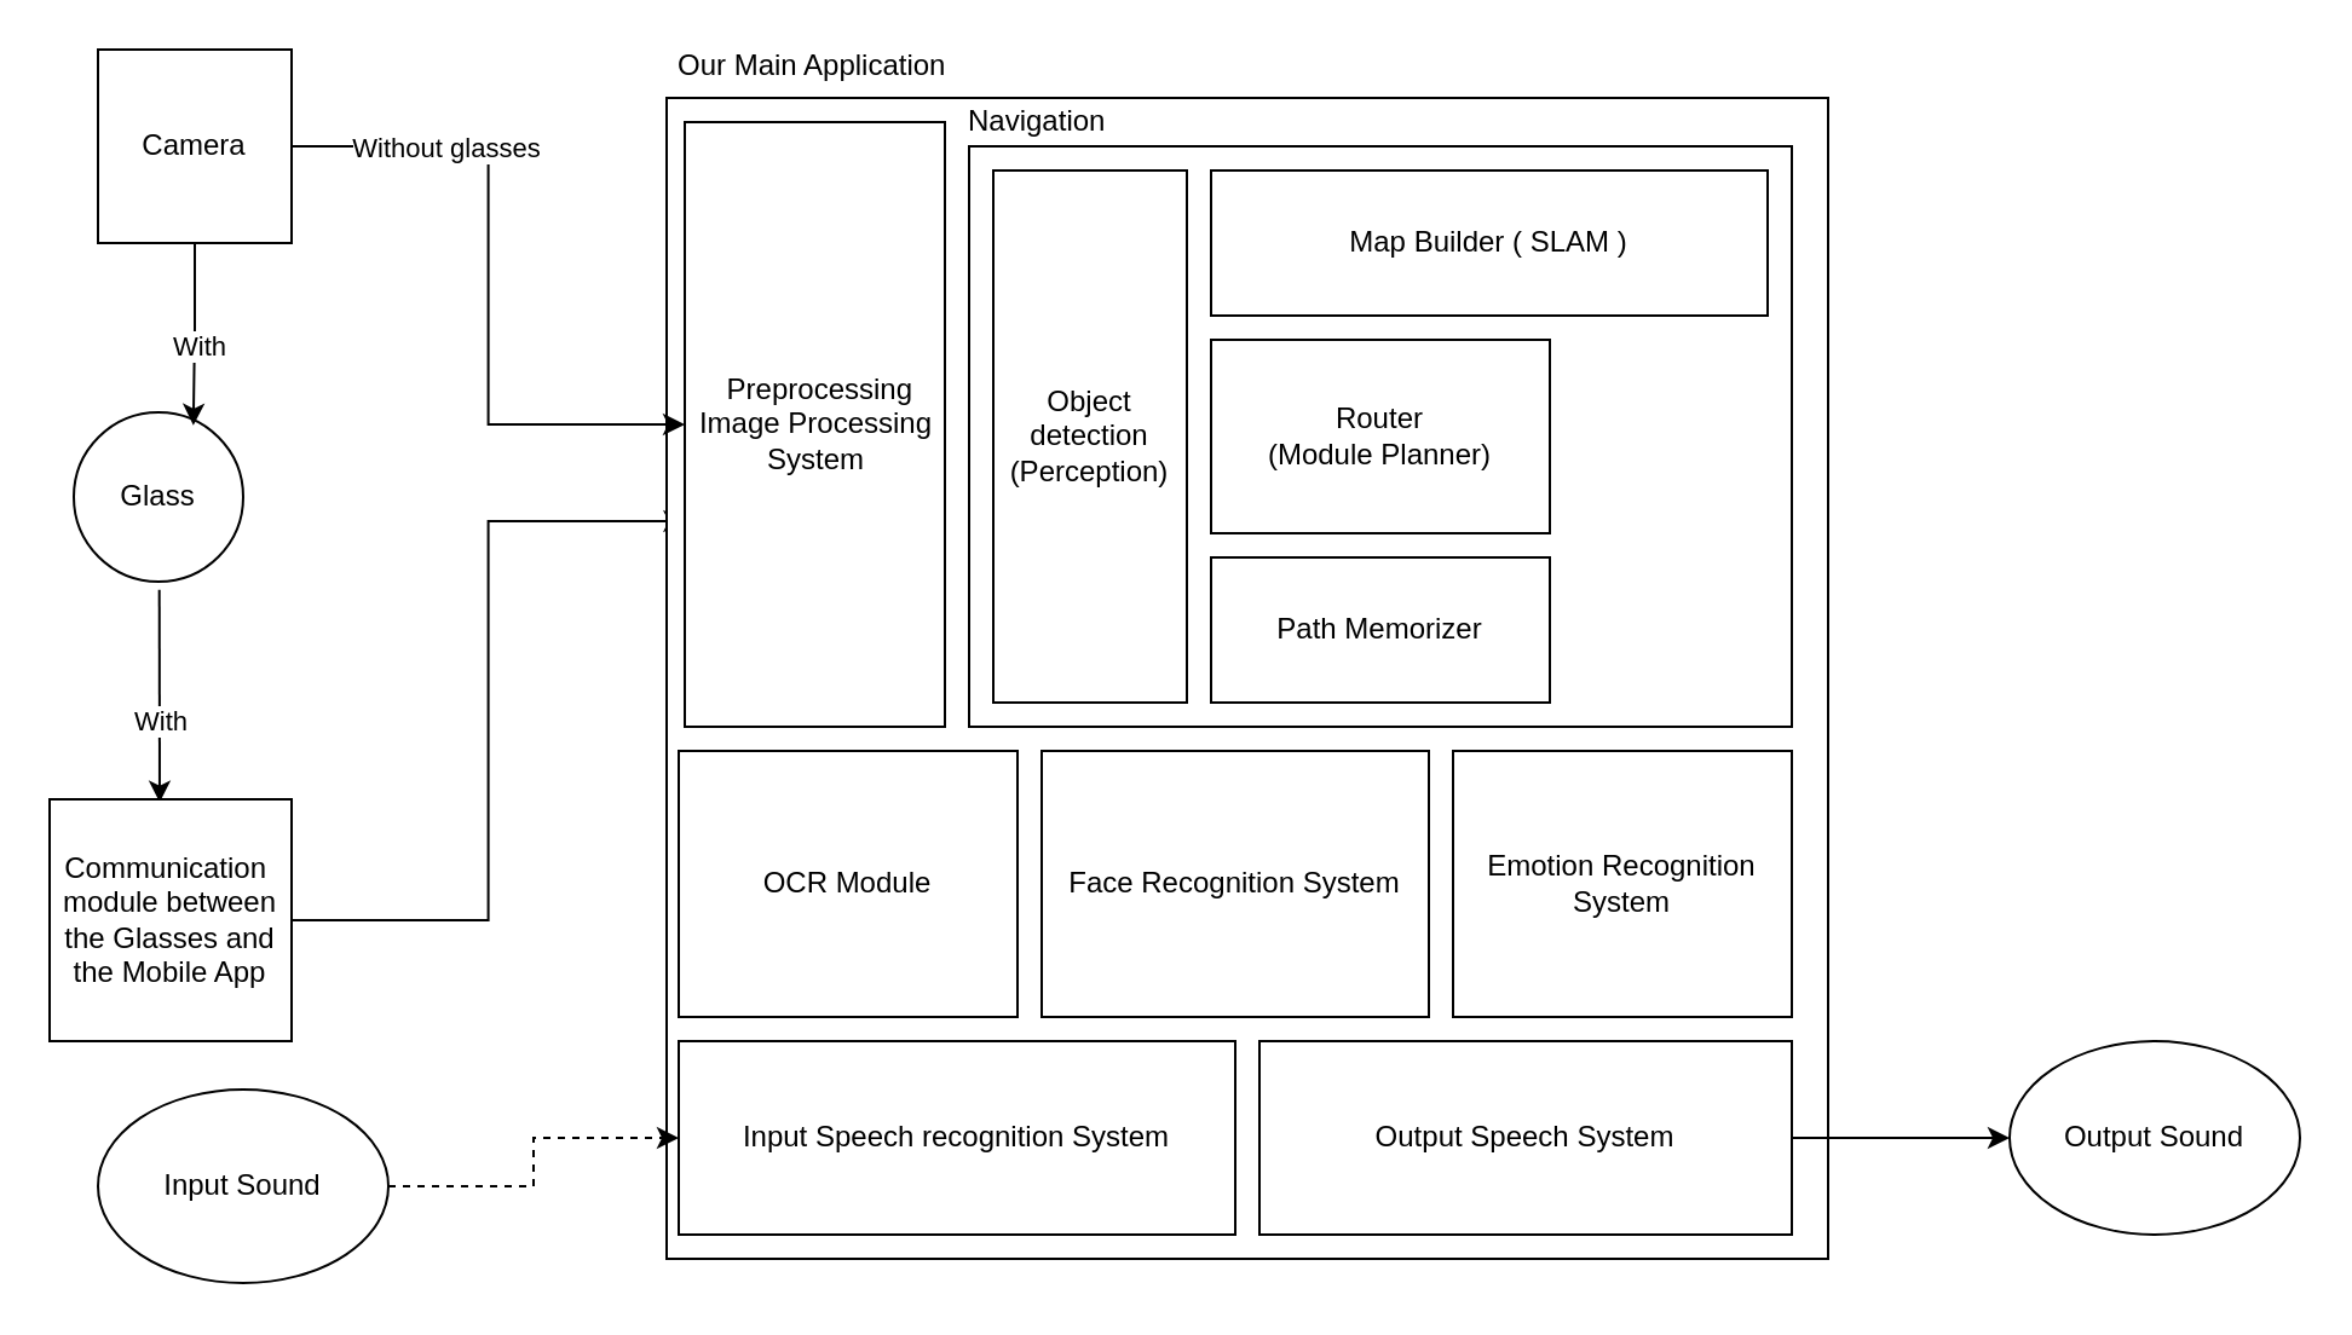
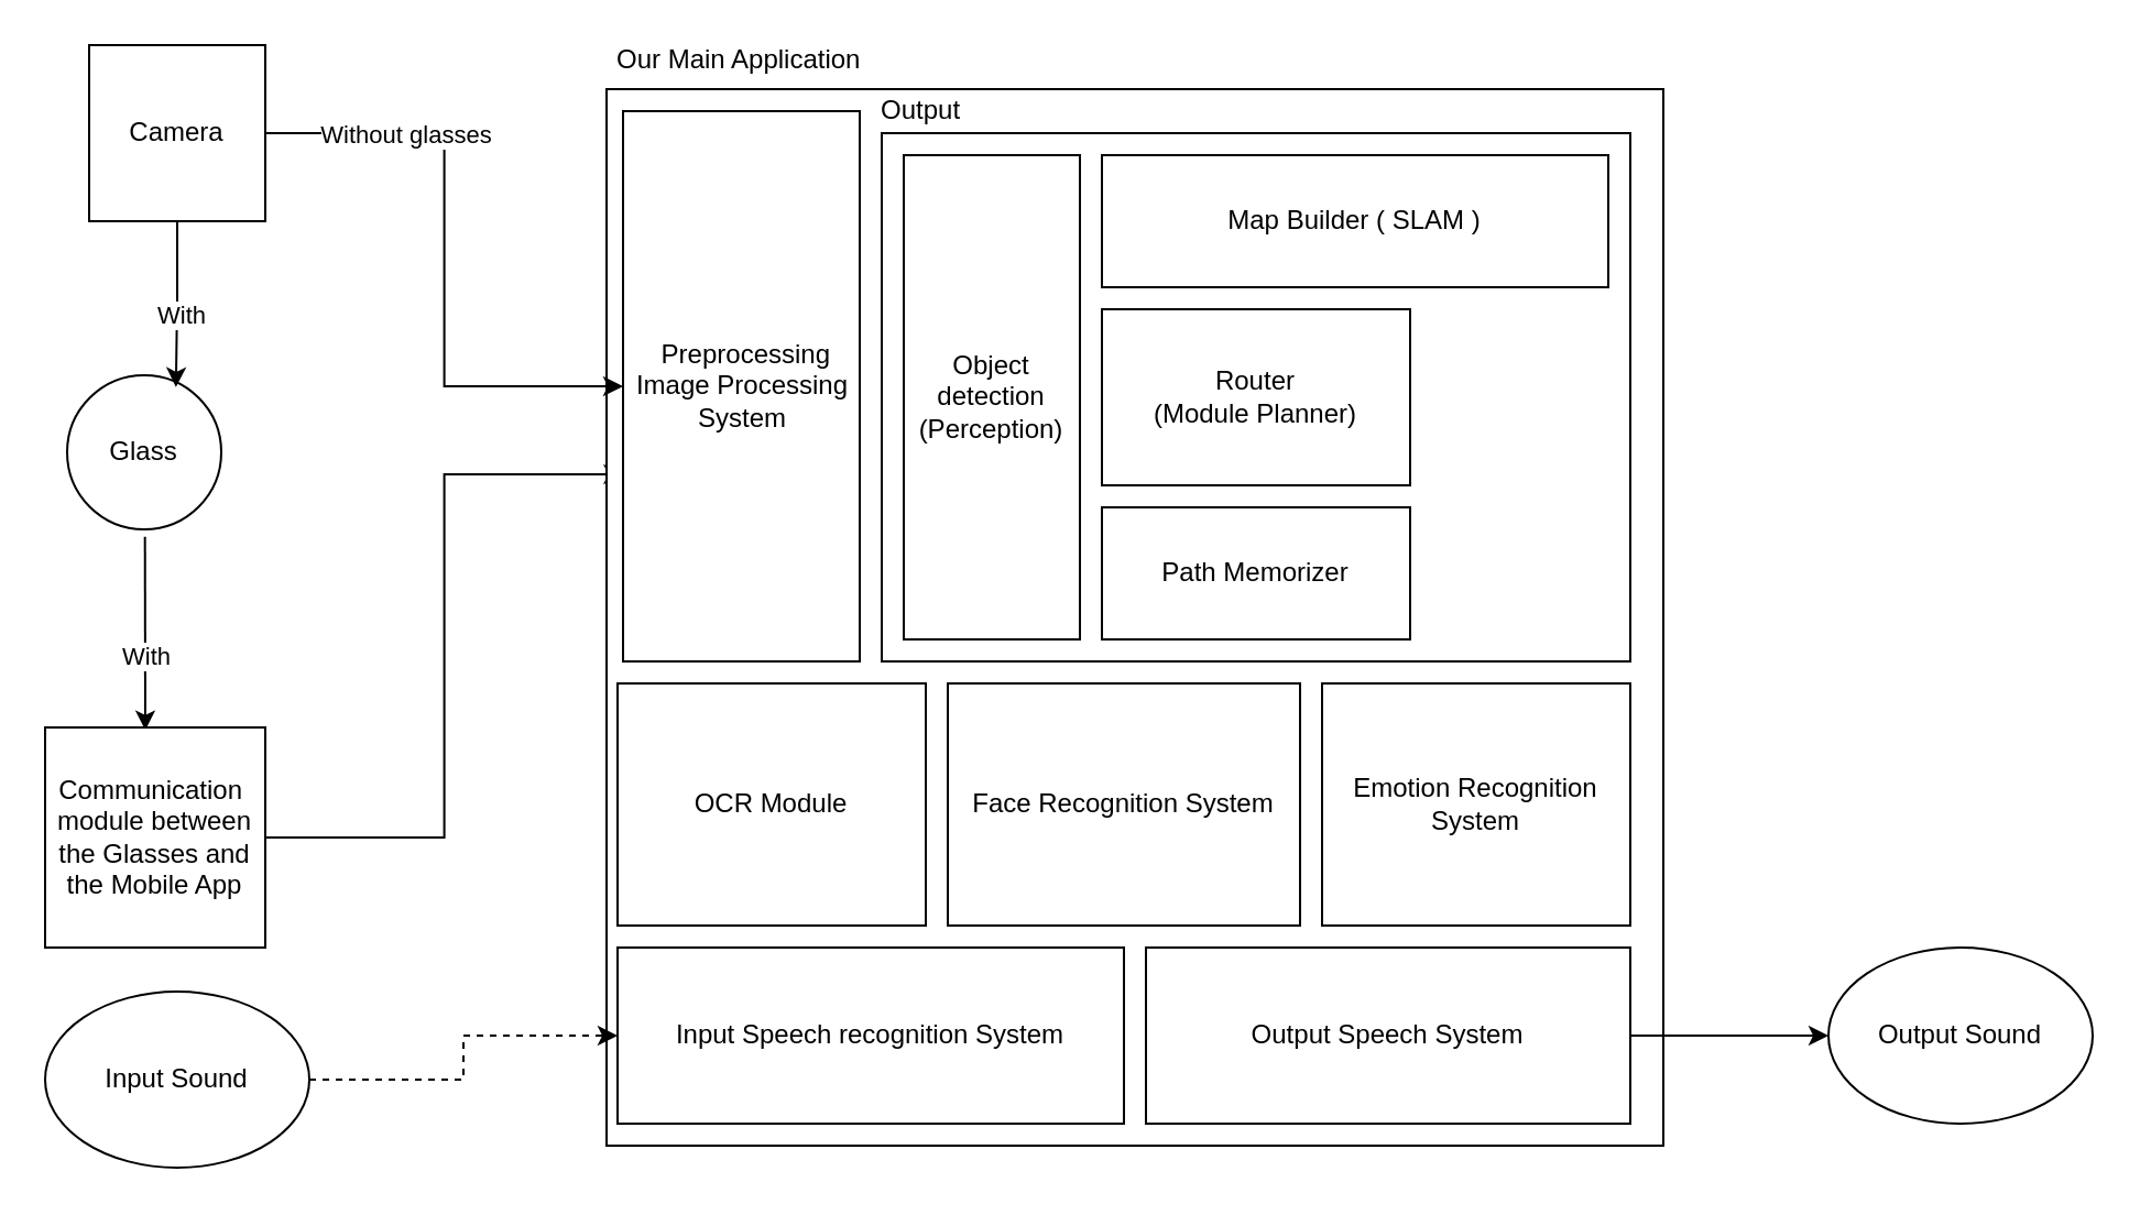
- <mxCell id="10" value="Navigation" style="text;html=1;strokeColor=none;fillColor=none;spacing=5;spacingTop=-20;whiteSpace=wrap;overflow=hidden;rounded=0;" vertex="1" parent="1"><mxGeometry x="395" y="53" width="90" height="20" as="geometry" /></mxCell>
+ <mxCell id="10" value="Output" style="text;html=1;strokeColor=none;fillColor=none;spacing=5;spacingTop=-20;whiteSpace=wrap;overflow=hidden;rounded=0;" vertex="1" parent="1"><mxGeometry x="395" y="53" width="90" height="20" as="geometry" /></mxCell>
- <mxCell id="13" value="Input Sound" style="ellipse;whiteSpace=wrap;html=1;" vertex="1" parent="1"><mxGeometry x="40" y="450" width="120" height="80" as="geometry" /></mxCell>
+ <mxCell id="13" value="Input Sound" style="ellipse;whiteSpace=wrap;html=1;" vertex="1" parent="1"><mxGeometry x="20" y="450" width="120" height="80" as="geometry" /></mxCell>
